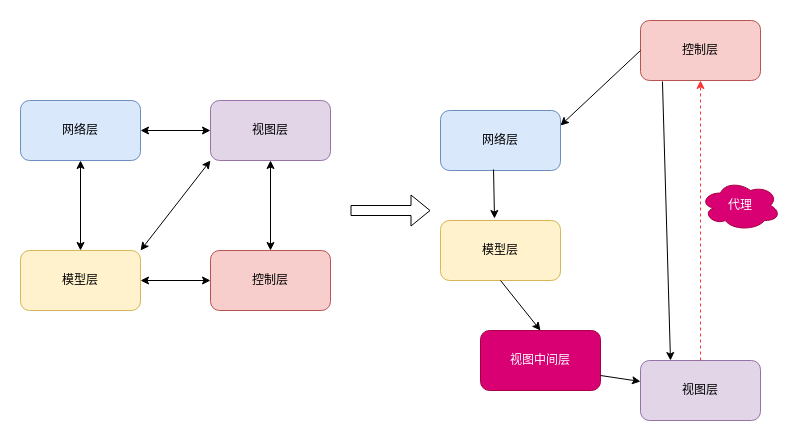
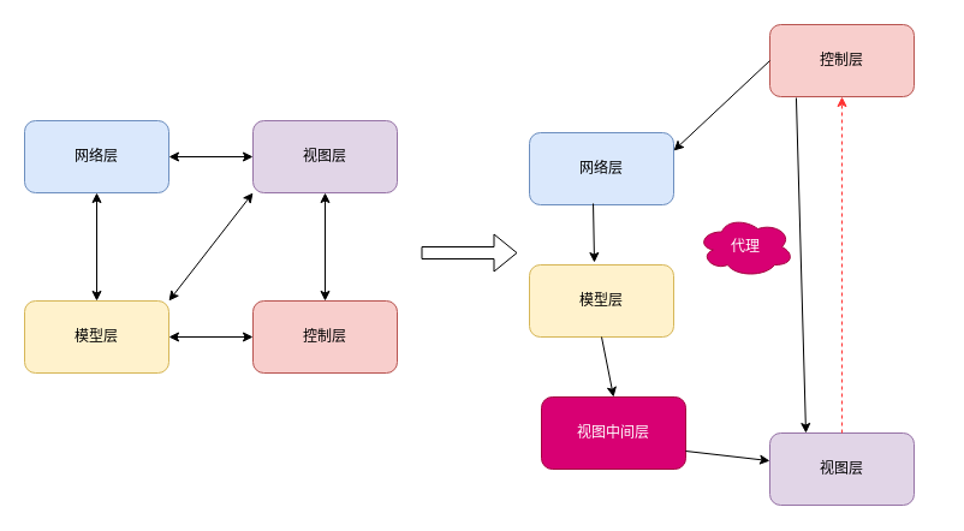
- <mxCell id="23" value="代理" style="ellipse;shape=cloud;whiteSpace=wrap;html=1;fillColor=#d80073;strokeColor=#A50040;fontColor=#ffffff;" vertex="1" parent="1"><mxGeometry x="700" y="180" width="80" height="50" as="geometry" /></mxCell>
+ <mxCell id="23" value="代理" style="ellipse;shape=cloud;whiteSpace=wrap;html=1;fillColor=#d80073;strokeColor=#A50040;fontColor=#ffffff;" vertex="1" parent="1"><mxGeometry x="580" y="180" width="80" height="50" as="geometry" /></mxCell>
- <mxCell id="16" value="视图中间层" style="rounded=1;whiteSpace=wrap;html=1;fillColor=#d80073;strokeColor=#A50040;fontColor=#ffffff;" vertex="1" parent="1"><mxGeometry x="480" y="330" width="120" height="60" as="geometry" /></mxCell>
+ <mxCell id="16" value="视图中间层" style="rounded=1;whiteSpace=wrap;html=1;fillColor=#d80073;strokeColor=#A50040;fontColor=#ffffff;" vertex="1" parent="1"><mxGeometry x="450" y="330" width="120" height="60" as="geometry" /></mxCell>
